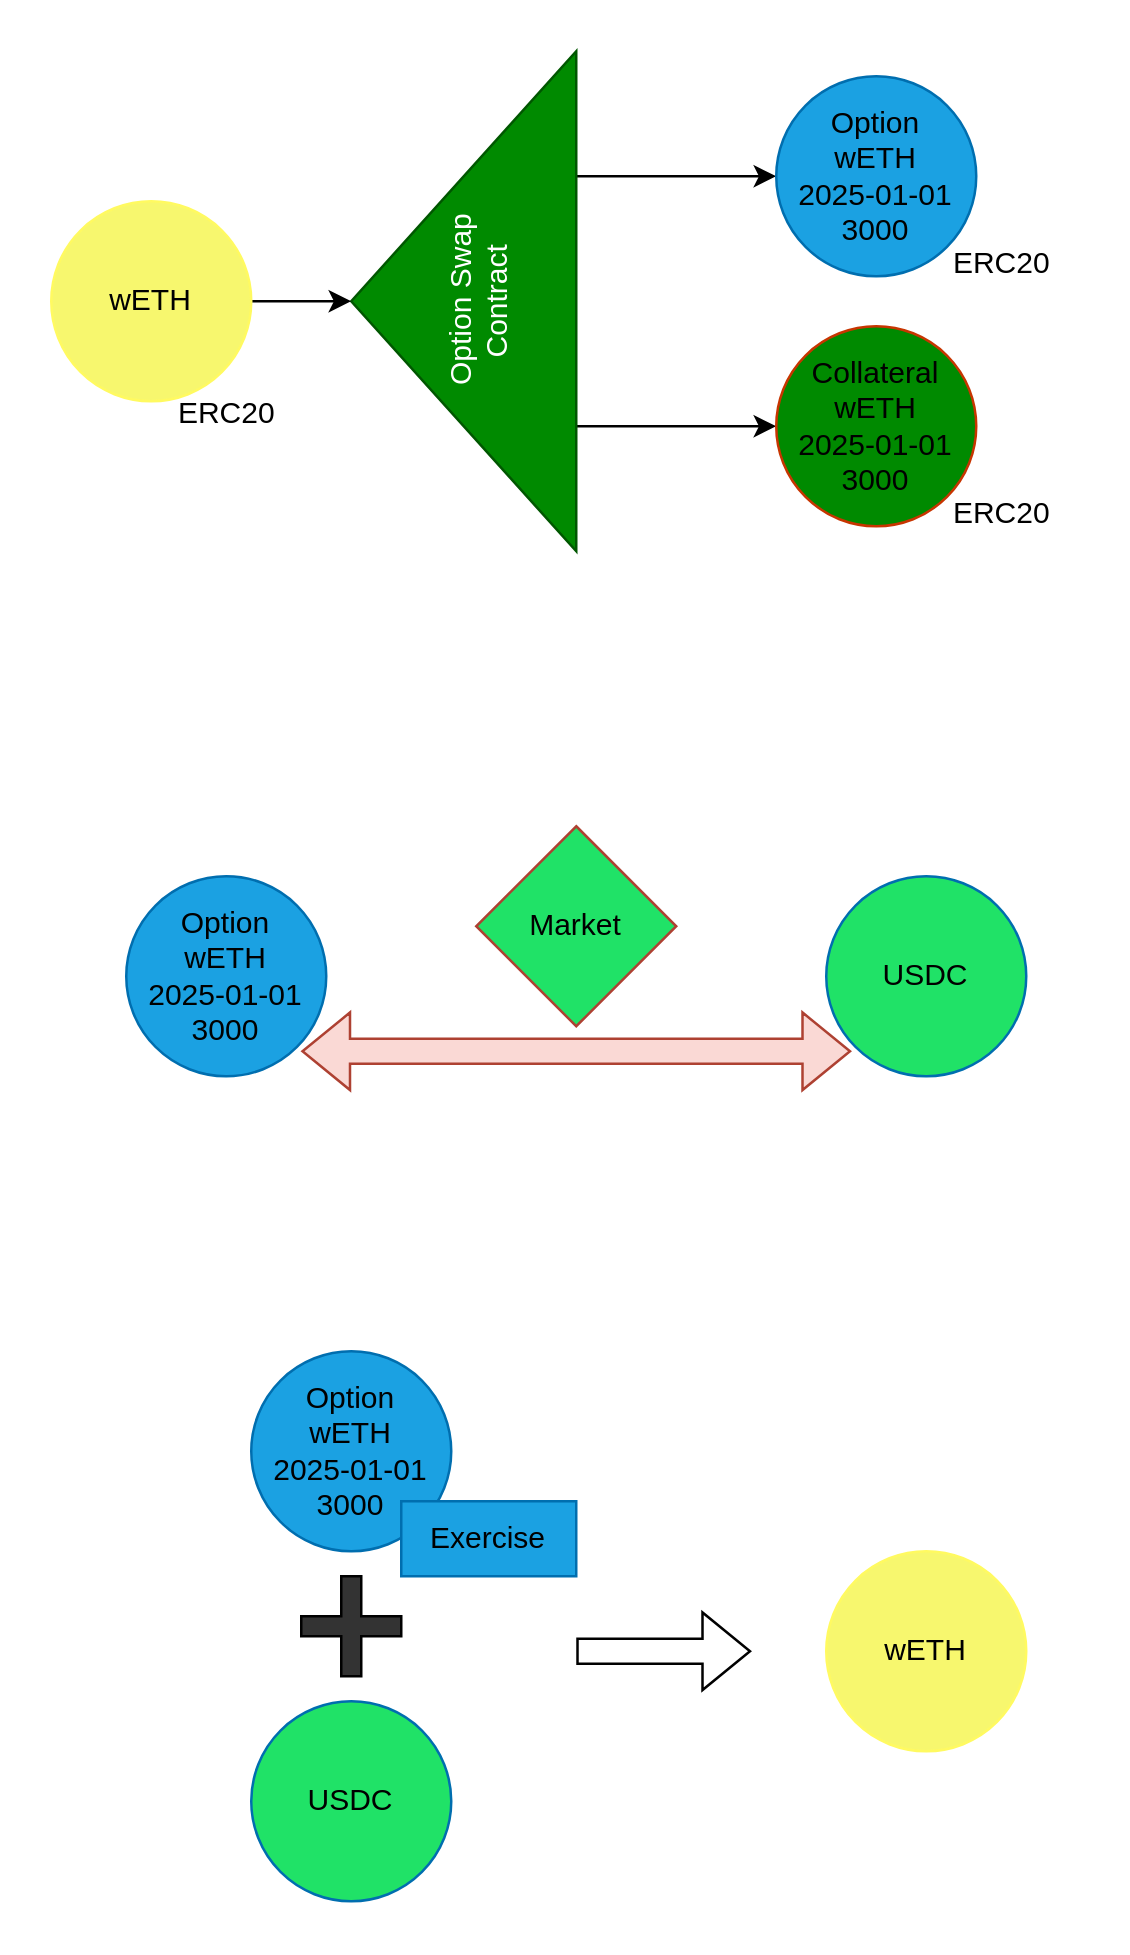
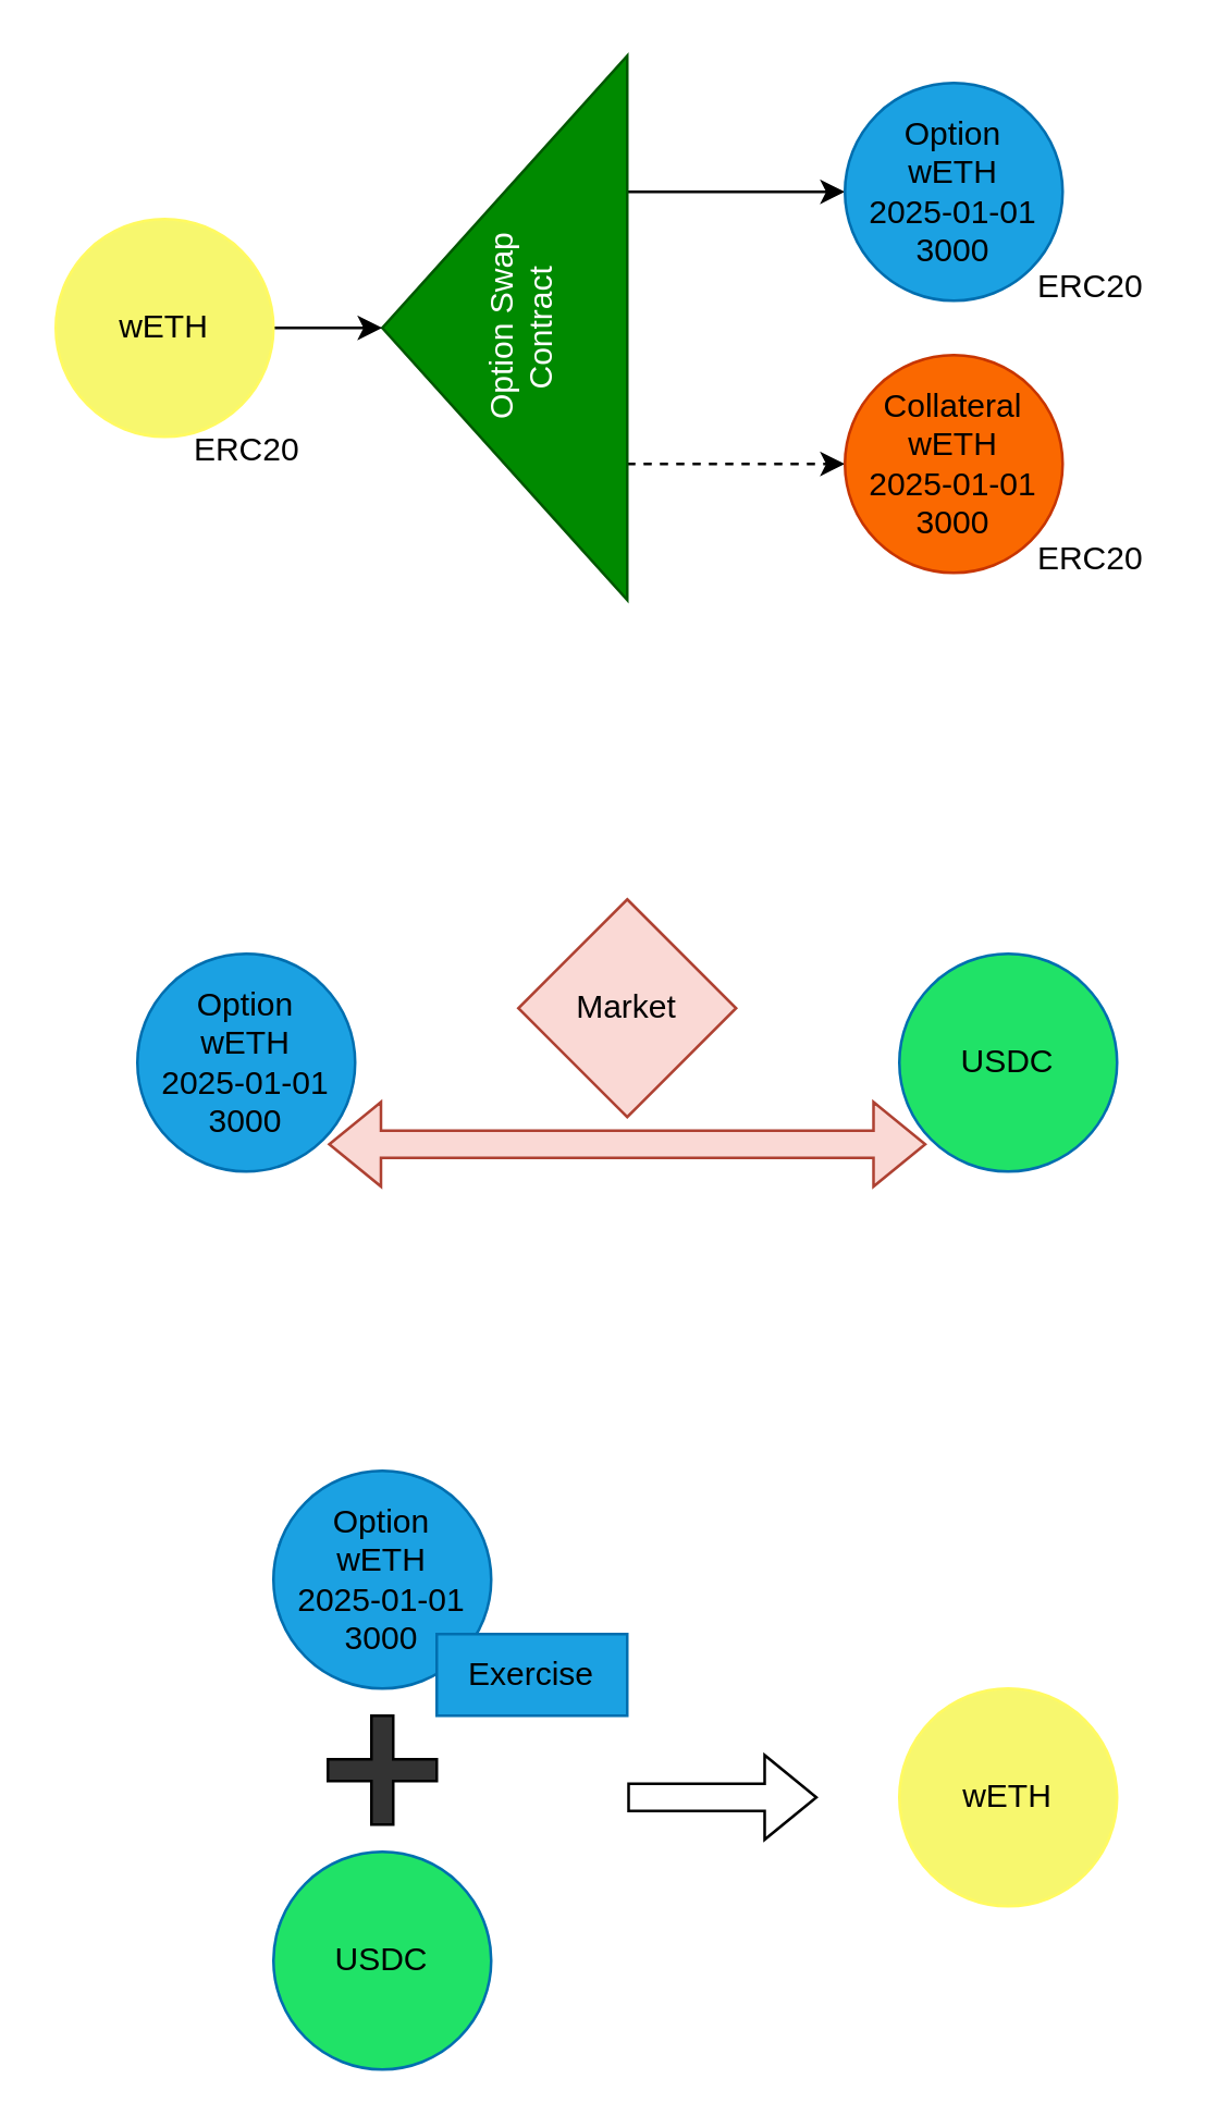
- <mxCell id="3" style="edgeStyle=orthogonalEdgeStyle;rounded=0;orthogonalLoop=1;jettySize=auto;html=1;exitX=0;exitY=0.25;exitDx=0;exitDy=0;entryX=0;entryY=0.5;entryDx=0;entryDy=0;" edge="1" parent="1" source="4" target="7"><mxGeometry relative="1" as="geometry" /></mxCell>
+ <mxCell id="3" style="edgeStyle=orthogonalEdgeStyle;rounded=0;orthogonalLoop=1;jettySize=auto;html=1;exitX=0;exitY=0.25;exitDx=0;exitDy=0;entryX=0;entryY=0.5;entryDx=0;entryDy=0;dashed=1;" edge="1" parent="1" source="4" target="7"><mxGeometry relative="1" as="geometry" /></mxCell>
- <mxCell id="7" value="&lt;font color=&quot;#000000&quot;&gt;Collateral&lt;/font&gt;&lt;div style=&quot;color: rgb(255, 255, 255);&quot;&gt;&lt;font color=&quot;#000000&quot;&gt;wETH&lt;/font&gt;&lt;/div&gt;&lt;div style=&quot;color: rgb(255, 255, 255);&quot;&gt;&lt;font color=&quot;#000000&quot;&gt;2025-01-01&lt;/font&gt;&lt;/div&gt;&lt;div style=&quot;color: rgb(255, 255, 255);&quot;&gt;&lt;font color=&quot;#000000&quot;&gt;3000&lt;/font&gt;&lt;/div&gt;" style="ellipse;whiteSpace=wrap;html=1;aspect=fixed;fillColor=#008a00;fontColor=#000000;strokeColor=#C73500;" vertex="1" parent="1"><mxGeometry x="310" y="130" width="80" height="80" as="geometry" /></mxCell>
+ <mxCell id="7" value="&lt;font color=&quot;#000000&quot;&gt;Collateral&lt;/font&gt;&lt;div style=&quot;color: rgb(255, 255, 255);&quot;&gt;&lt;font color=&quot;#000000&quot;&gt;wETH&lt;/font&gt;&lt;/div&gt;&lt;div style=&quot;color: rgb(255, 255, 255);&quot;&gt;&lt;font color=&quot;#000000&quot;&gt;2025-01-01&lt;/font&gt;&lt;/div&gt;&lt;div style=&quot;color: rgb(255, 255, 255);&quot;&gt;&lt;font color=&quot;#000000&quot;&gt;3000&lt;/font&gt;&lt;/div&gt;" style="ellipse;whiteSpace=wrap;html=1;aspect=fixed;fillColor=#fa6800;fontColor=#000000;strokeColor=#C73500;" vertex="1" parent="1"><mxGeometry x="310" y="130" width="80" height="80" as="geometry" /></mxCell>
- <mxCell id="15" value="Market" style="rhombus;whiteSpace=wrap;html=1;fillColor=#20e267;strokeColor=#ae4132;" vertex="1" parent="1"><mxGeometry x="190" y="330" width="80" height="80" as="geometry" /></mxCell>
+ <mxCell id="15" value="Market" style="rhombus;whiteSpace=wrap;html=1;fillColor=#fad9d5;strokeColor=#ae4132;" vertex="1" parent="1"><mxGeometry x="190" y="330" width="80" height="80" as="geometry" /></mxCell>
